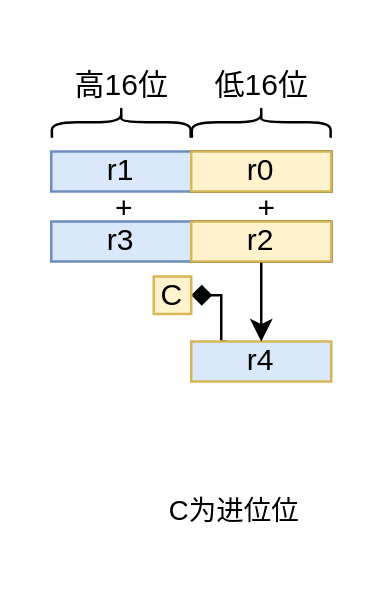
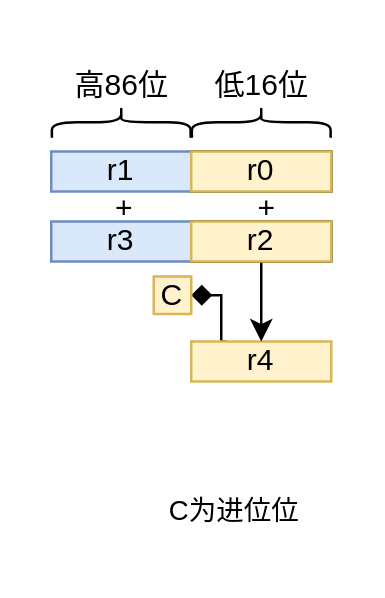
- <mxCell id="18" value="高16位" style="text;html=1;align=center;verticalAlign=middle;resizable=0;points=[];autosize=1;strokeColor=none;fillColor=none;" vertex="1" parent="1"><mxGeometry x="20" y="20.5" width="55" height="26" as="geometry" /></mxCell>
+ <mxCell id="18" value="高86位" style="text;html=1;align=center;verticalAlign=middle;resizable=0;points=[];autosize=1;strokeColor=none;fillColor=none;" vertex="1" parent="1"><mxGeometry x="20" y="20.5" width="55" height="26" as="geometry" /></mxCell>
- <mxCell id="5" value="r4" style="rounded=0;whiteSpace=wrap;html=1;strokeWidth=1;fontSize=12;fillColor=#dae8fc;strokeColor=#d6b656;" vertex="1" parent="1"><mxGeometry x="76" y="136" width="56" height="16" as="geometry" /></mxCell>
+ <mxCell id="5" value="r4" style="rounded=0;whiteSpace=wrap;html=1;strokeWidth=1;fontSize=12;fillColor=#fff2cc;strokeColor=#d6b656;" vertex="1" parent="1"><mxGeometry x="76" y="136" width="56" height="16" as="geometry" /></mxCell>
